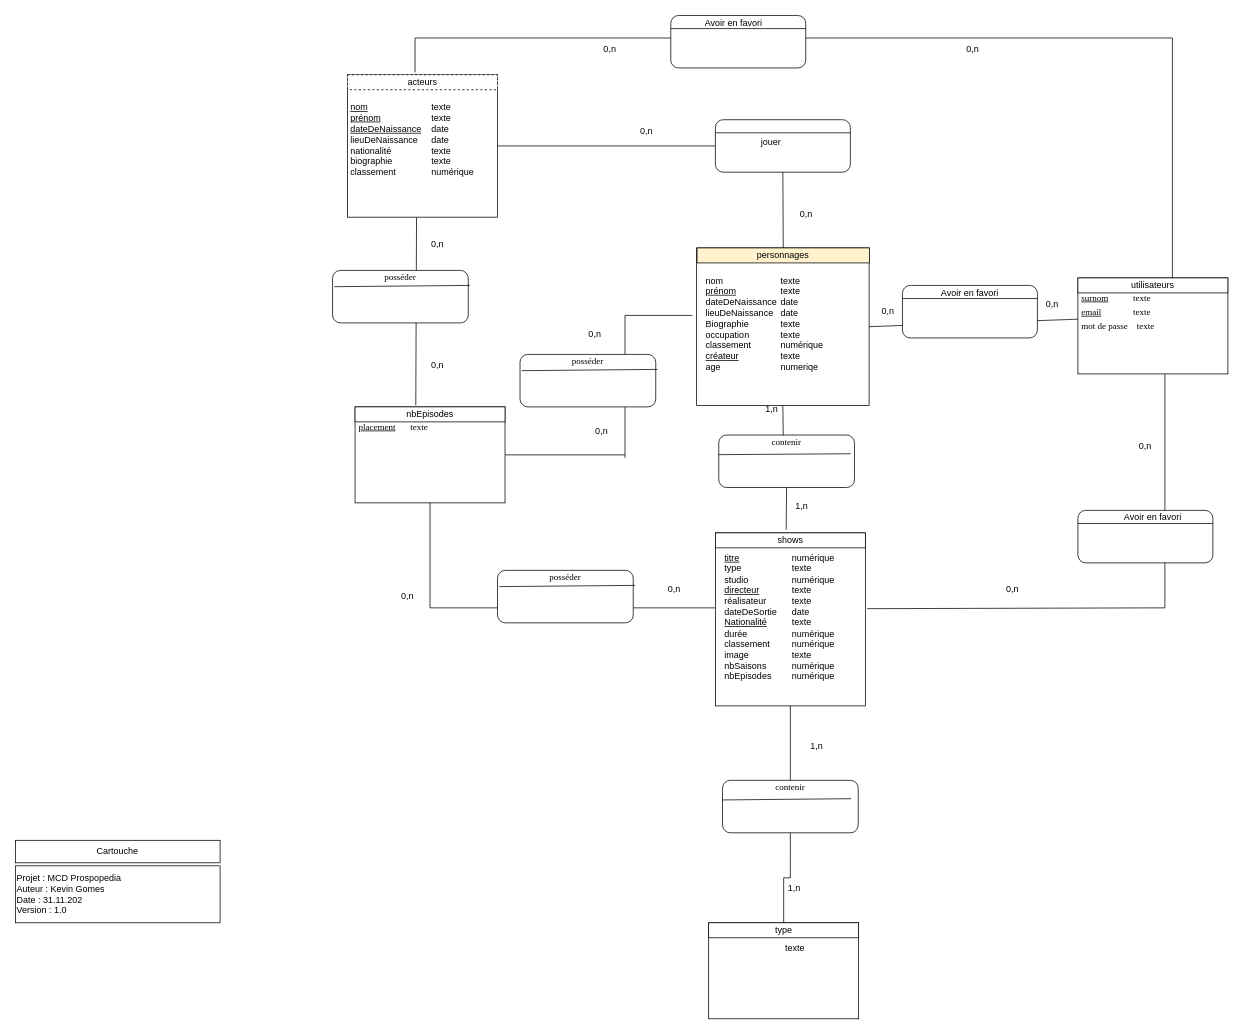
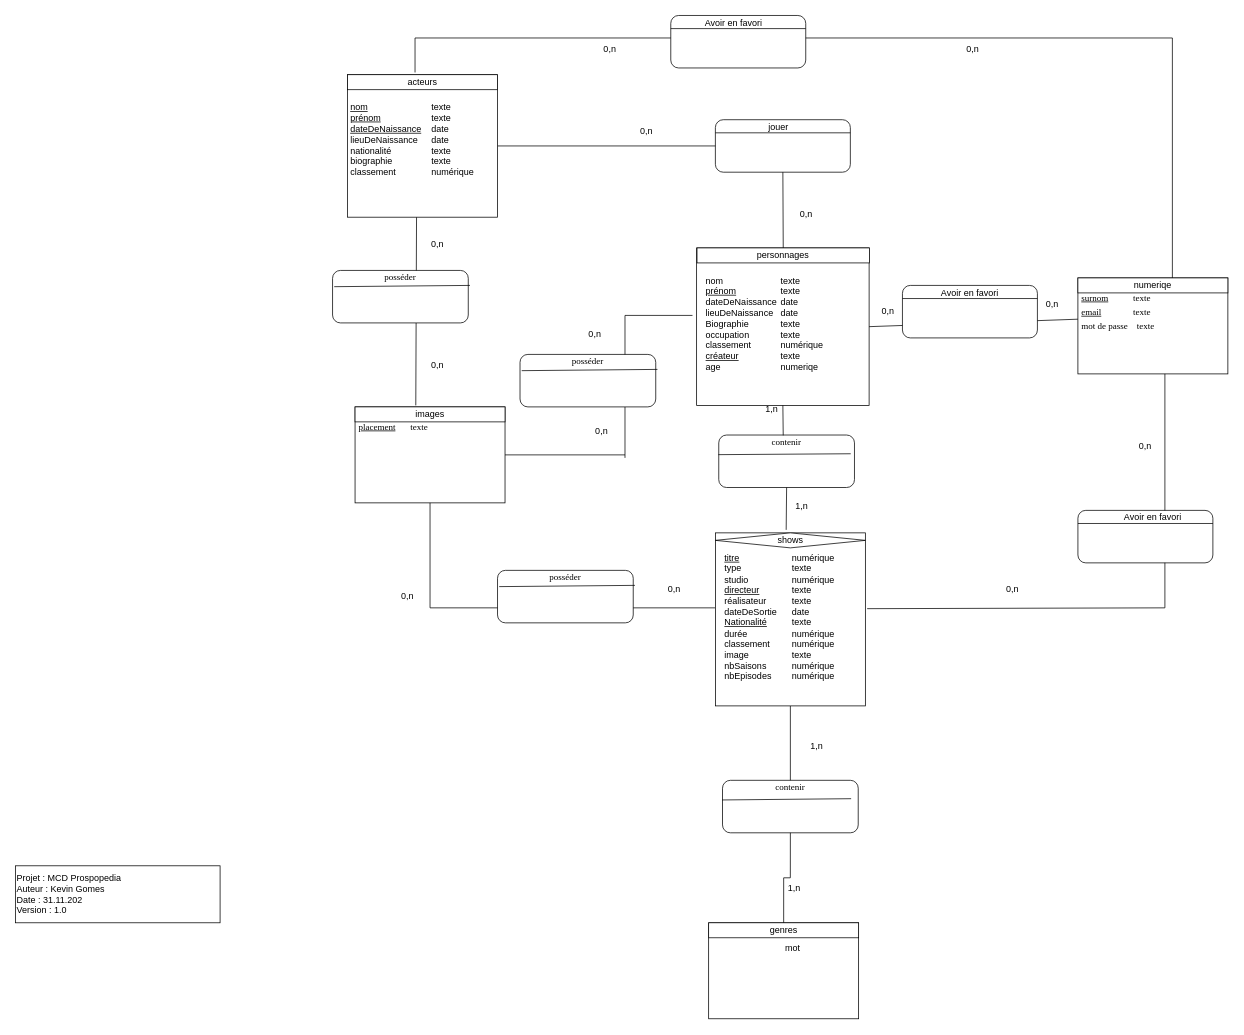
- <mxCell id="53" value="acteurs" style="rounded=0;whiteSpace=wrap;html=1;dashed=1;" parent="51" vertex="1"><mxGeometry width="200" height="20" as="geometry" /></mxCell>
+ <mxCell id="53" value="acteurs" style="rounded=0;whiteSpace=wrap;html=1;" parent="51" vertex="1"><mxGeometry width="200" height="20" as="geometry" /></mxCell>
- <mxCell id="8" value="jouer" style="text;html=1;strokeColor=none;fillColor=none;align=center;verticalAlign=middle;whiteSpace=wrap;rounded=0;" parent="1" vertex="1"><mxGeometry x="967.54" y="179" width="120" height="20" as="geometry" /></mxCell>
+ <mxCell id="8" value="jouer" style="text;html=1;strokeColor=none;fillColor=none;align=center;verticalAlign=middle;whiteSpace=wrap;rounded=0;" parent="1" vertex="1"><mxGeometry x="977.54" y="159" width="120" height="20" as="geometry" /></mxCell>
- <mxCell id="4" value="personnages" style="rounded=0;whiteSpace=wrap;html=1;fillColor=#fff2cc;" parent="1" vertex="1"><mxGeometry x="929.04" y="330" width="230" height="20" as="geometry" /></mxCell>
+ <mxCell id="4" value="personnages" style="rounded=0;whiteSpace=wrap;html=1;" parent="1" vertex="1"><mxGeometry x="929.04" y="330" width="230" height="20" as="geometry" /></mxCell>
- <mxCell id="64" value="utilisateurs" style="rounded=0;whiteSpace=wrap;html=1;" parent="62" vertex="1"><mxGeometry width="200" height="20" as="geometry" /></mxCell>
+ <mxCell id="64" value="numeriqe" style="rounded=0;whiteSpace=wrap;html=1;" parent="62" vertex="1"><mxGeometry width="200" height="20" as="geometry" /></mxCell>
- <mxCell id="35" value="nbEpisodes" style="rounded=0;whiteSpace=wrap;html=1;" parent="33" vertex="1"><mxGeometry width="200" height="20" as="geometry" /></mxCell>
+ <mxCell id="35" value="images" style="rounded=0;whiteSpace=wrap;html=1;" parent="33" vertex="1"><mxGeometry width="200" height="20" as="geometry" /></mxCell>
- <mxCell id="30" value="shows" style="rounded=0;whiteSpace=wrap;html=1;" parent="28" vertex="1"><mxGeometry width="200" height="20" as="geometry" /></mxCell>
+ <mxCell id="30" value="shows" style="rhombus;whiteSpace=wrap;html=1;" parent="28" vertex="1"><mxGeometry width="200" height="20" as="geometry" /></mxCell>
- <mxCell id="87" value="Cartouche" style="rounded=0;whiteSpace=wrap;html=1;" vertex="1" parent="1"><mxGeometry x="20" y="1120" width="273" height="30" as="geometry" /></mxCell>
- <mxCell id="12" value="type" style="rounded=0;whiteSpace=wrap;html=1;" parent="1" vertex="1"><mxGeometry x="944.58" y="1230" width="200" height="20" as="geometry" /></mxCell>
+ <mxCell id="12" value="genres" style="rounded=0;whiteSpace=wrap;html=1;" parent="1" vertex="1"><mxGeometry x="944.58" y="1230" width="200" height="20" as="geometry" /></mxCell>
- <mxCell id="13" value="texte" style="text;html=1;strokeColor=none;fillColor=none;align=left;verticalAlign=top;whiteSpace=wrap;rounded=0;" parent="1" vertex="1"><mxGeometry x="1044.58" y="1250" width="100" height="20" as="geometry" /></mxCell>
+ <mxCell id="13" value="mot" style="text;html=1;strokeColor=none;fillColor=none;align=left;verticalAlign=top;whiteSpace=wrap;rounded=0;" parent="1" vertex="1"><mxGeometry x="1044.58" y="1250" width="100" height="20" as="geometry" /></mxCell>
